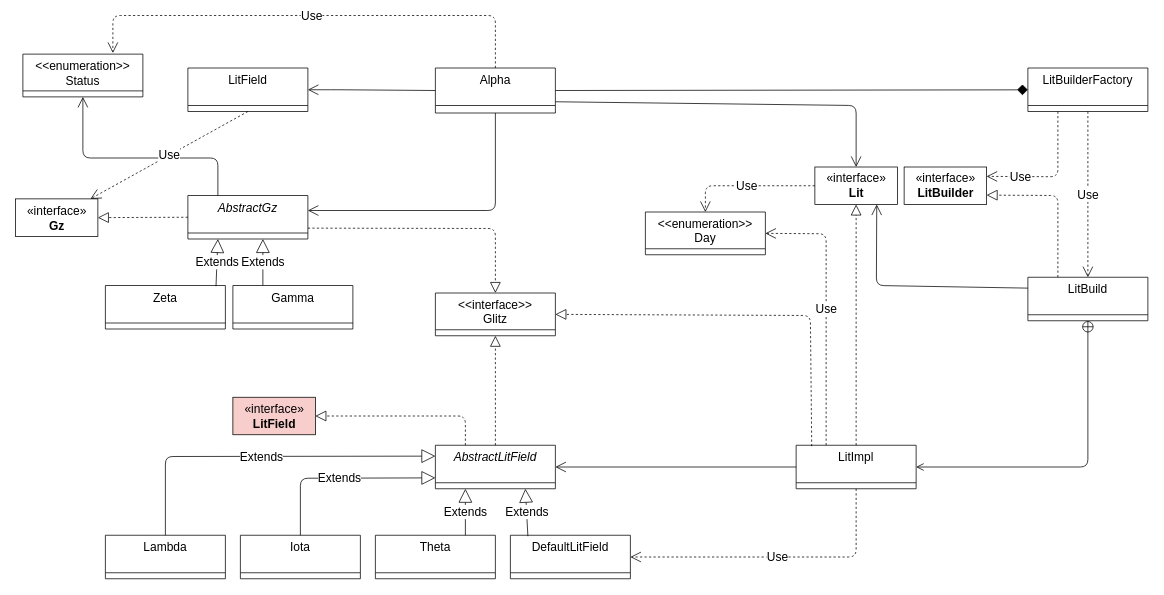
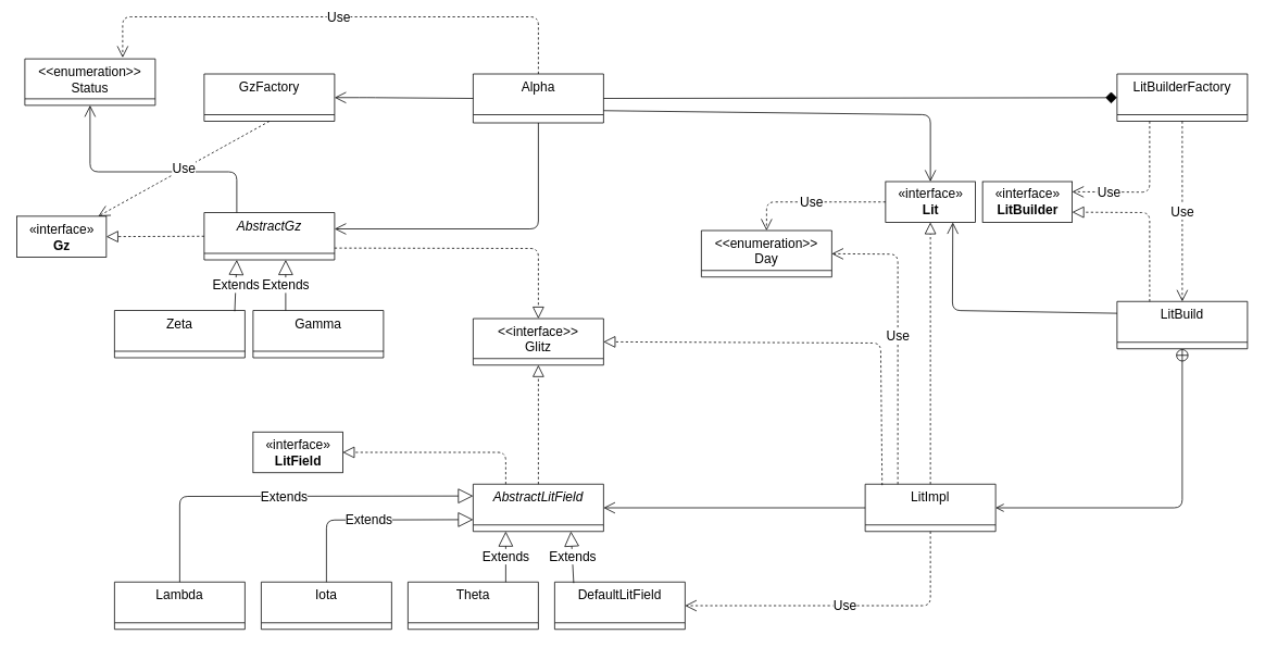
- <mxCell id="4" value="LitField" style="swimlane;fontStyle=0;align=center;verticalAlign=top;childLayout=stackLayout;horizontal=1;startSize=50;horizontalStack=0;resizeParent=1;resizeLast=0;collapsible=1;marginBottom=0;rounded=0;shadow=0;strokeWidth=1;fontSize=16;" vertex="1" parent="1"><mxGeometry x="250" y="90" width="160" height="58" as="geometry"><mxRectangle x="350" y="130" width="160" height="26" as="alternateBounds" /></mxGeometry></mxCell>
+ <mxCell id="4" value="GzFactory" style="swimlane;fontStyle=0;align=center;verticalAlign=top;childLayout=stackLayout;horizontal=1;startSize=50;horizontalStack=0;resizeParent=1;resizeLast=0;collapsible=1;marginBottom=0;rounded=0;shadow=0;strokeWidth=1;fontSize=16;" vertex="1" parent="1"><mxGeometry x="250" y="90" width="160" height="58" as="geometry"><mxRectangle x="350" y="130" width="160" height="26" as="alternateBounds" /></mxGeometry></mxCell>
- <mxCell id="19" value="«interface»&lt;br&gt;&lt;b&gt;LitField&lt;/b&gt;" style="html=1;fontSize=16;fillColor=#f8cecc;" vertex="1" parent="1"><mxGeometry x="310" y="529" width="110" height="50" as="geometry" /></mxCell>
+ <mxCell id="19" value="«interface»&lt;br&gt;&lt;b&gt;LitField&lt;/b&gt;" style="html=1;fontSize=16;" vertex="1" parent="1"><mxGeometry x="310" y="529" width="110" height="50" as="geometry" /></mxCell>
